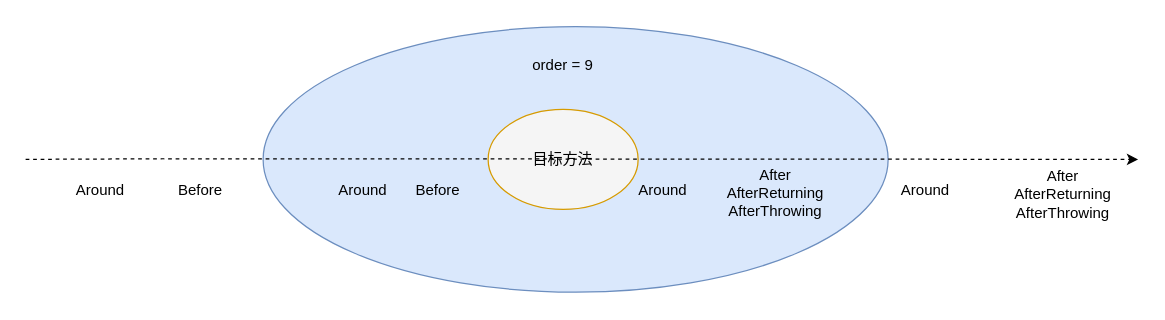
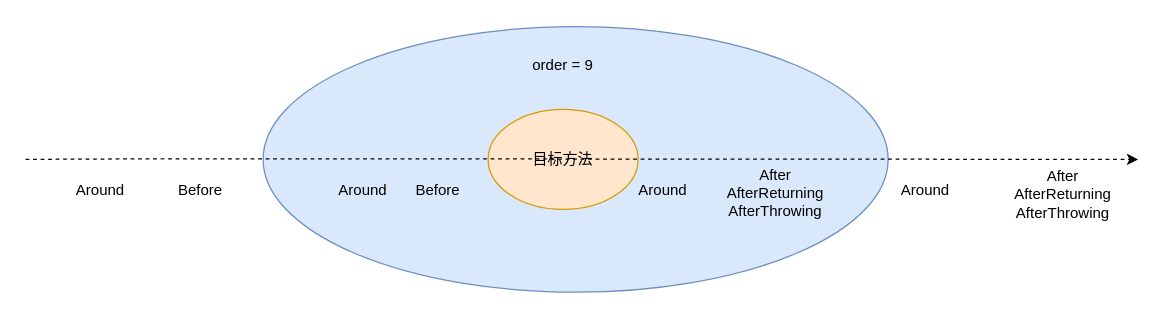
- <mxCell id="3" value="目标方法" style="ellipse;whiteSpace=wrap;html=1;fillColor=#f5f5f5;strokeColor=#d79b00;" parent="1" vertex="1"><mxGeometry x="390" y="87" width="120" height="80" as="geometry" /></mxCell>
+ <mxCell id="3" value="目标方法" style="ellipse;whiteSpace=wrap;html=1;fillColor=#ffe6cc;strokeColor=#d79b00;" parent="1" vertex="1"><mxGeometry x="390" y="87" width="120" height="80" as="geometry" /></mxCell>
